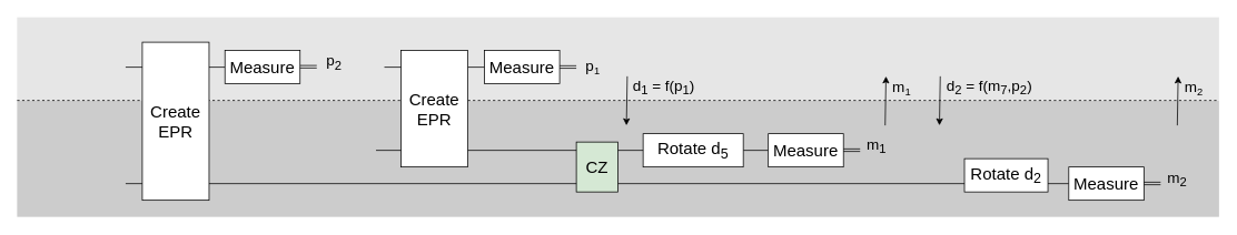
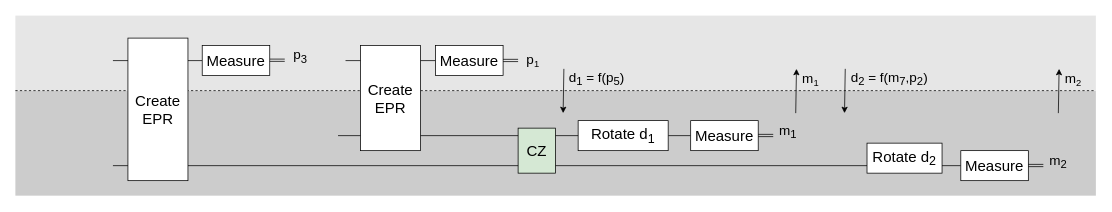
- <mxCell id="21" value="p&lt;sub&gt;2&lt;/sub&gt;" style="text;html=1;strokeColor=none;fillColor=none;align=center;verticalAlign=middle;whiteSpace=wrap;rounded=0;fontSize=18;" parent="1" vertex="1"><mxGeometry x="370" y="60" width="60" height="30" as="geometry" /></mxCell>
+ <mxCell id="21" value="p&lt;sub&gt;3&lt;/sub&gt;" style="text;html=1;strokeColor=none;fillColor=none;align=center;verticalAlign=middle;whiteSpace=wrap;rounded=0;fontSize=18;" parent="1" vertex="1"><mxGeometry x="370" y="60" width="60" height="30" as="geometry" /></mxCell>
- <mxCell id="33" value="d&lt;sub&gt;1&lt;/sub&gt; = f(p&lt;sub&gt;1&lt;/sub&gt;)" style="text;html=1;strokeColor=none;fillColor=none;align=center;verticalAlign=middle;whiteSpace=wrap;rounded=0;fontSize=18;" parent="1" vertex="1"><mxGeometry x="730" y="90" width="130" height="30" as="geometry" /></mxCell>
+ <mxCell id="33" value="d&lt;sub&gt;1&lt;/sub&gt; = f(p&lt;sub&gt;5&lt;/sub&gt;)" style="text;html=1;strokeColor=none;fillColor=none;align=center;verticalAlign=middle;whiteSpace=wrap;rounded=0;fontSize=18;" parent="1" vertex="1"><mxGeometry x="730" y="90" width="130" height="30" as="geometry" /></mxCell>
- <mxCell id="27" value="Rotate d&lt;sub&gt;5&lt;/sub&gt;" style="rounded=0;whiteSpace=wrap;html=1;fontSize=20;fillColor=default;" parent="1" vertex="1"><mxGeometry x="770" y="160" width="120" height="40" as="geometry" /></mxCell>
+ <mxCell id="27" value="Rotate d&lt;sub&gt;1&lt;/sub&gt;" style="rounded=0;whiteSpace=wrap;html=1;fontSize=20;fillColor=default;" parent="1" vertex="1"><mxGeometry x="770" y="160" width="120" height="40" as="geometry" /></mxCell>
